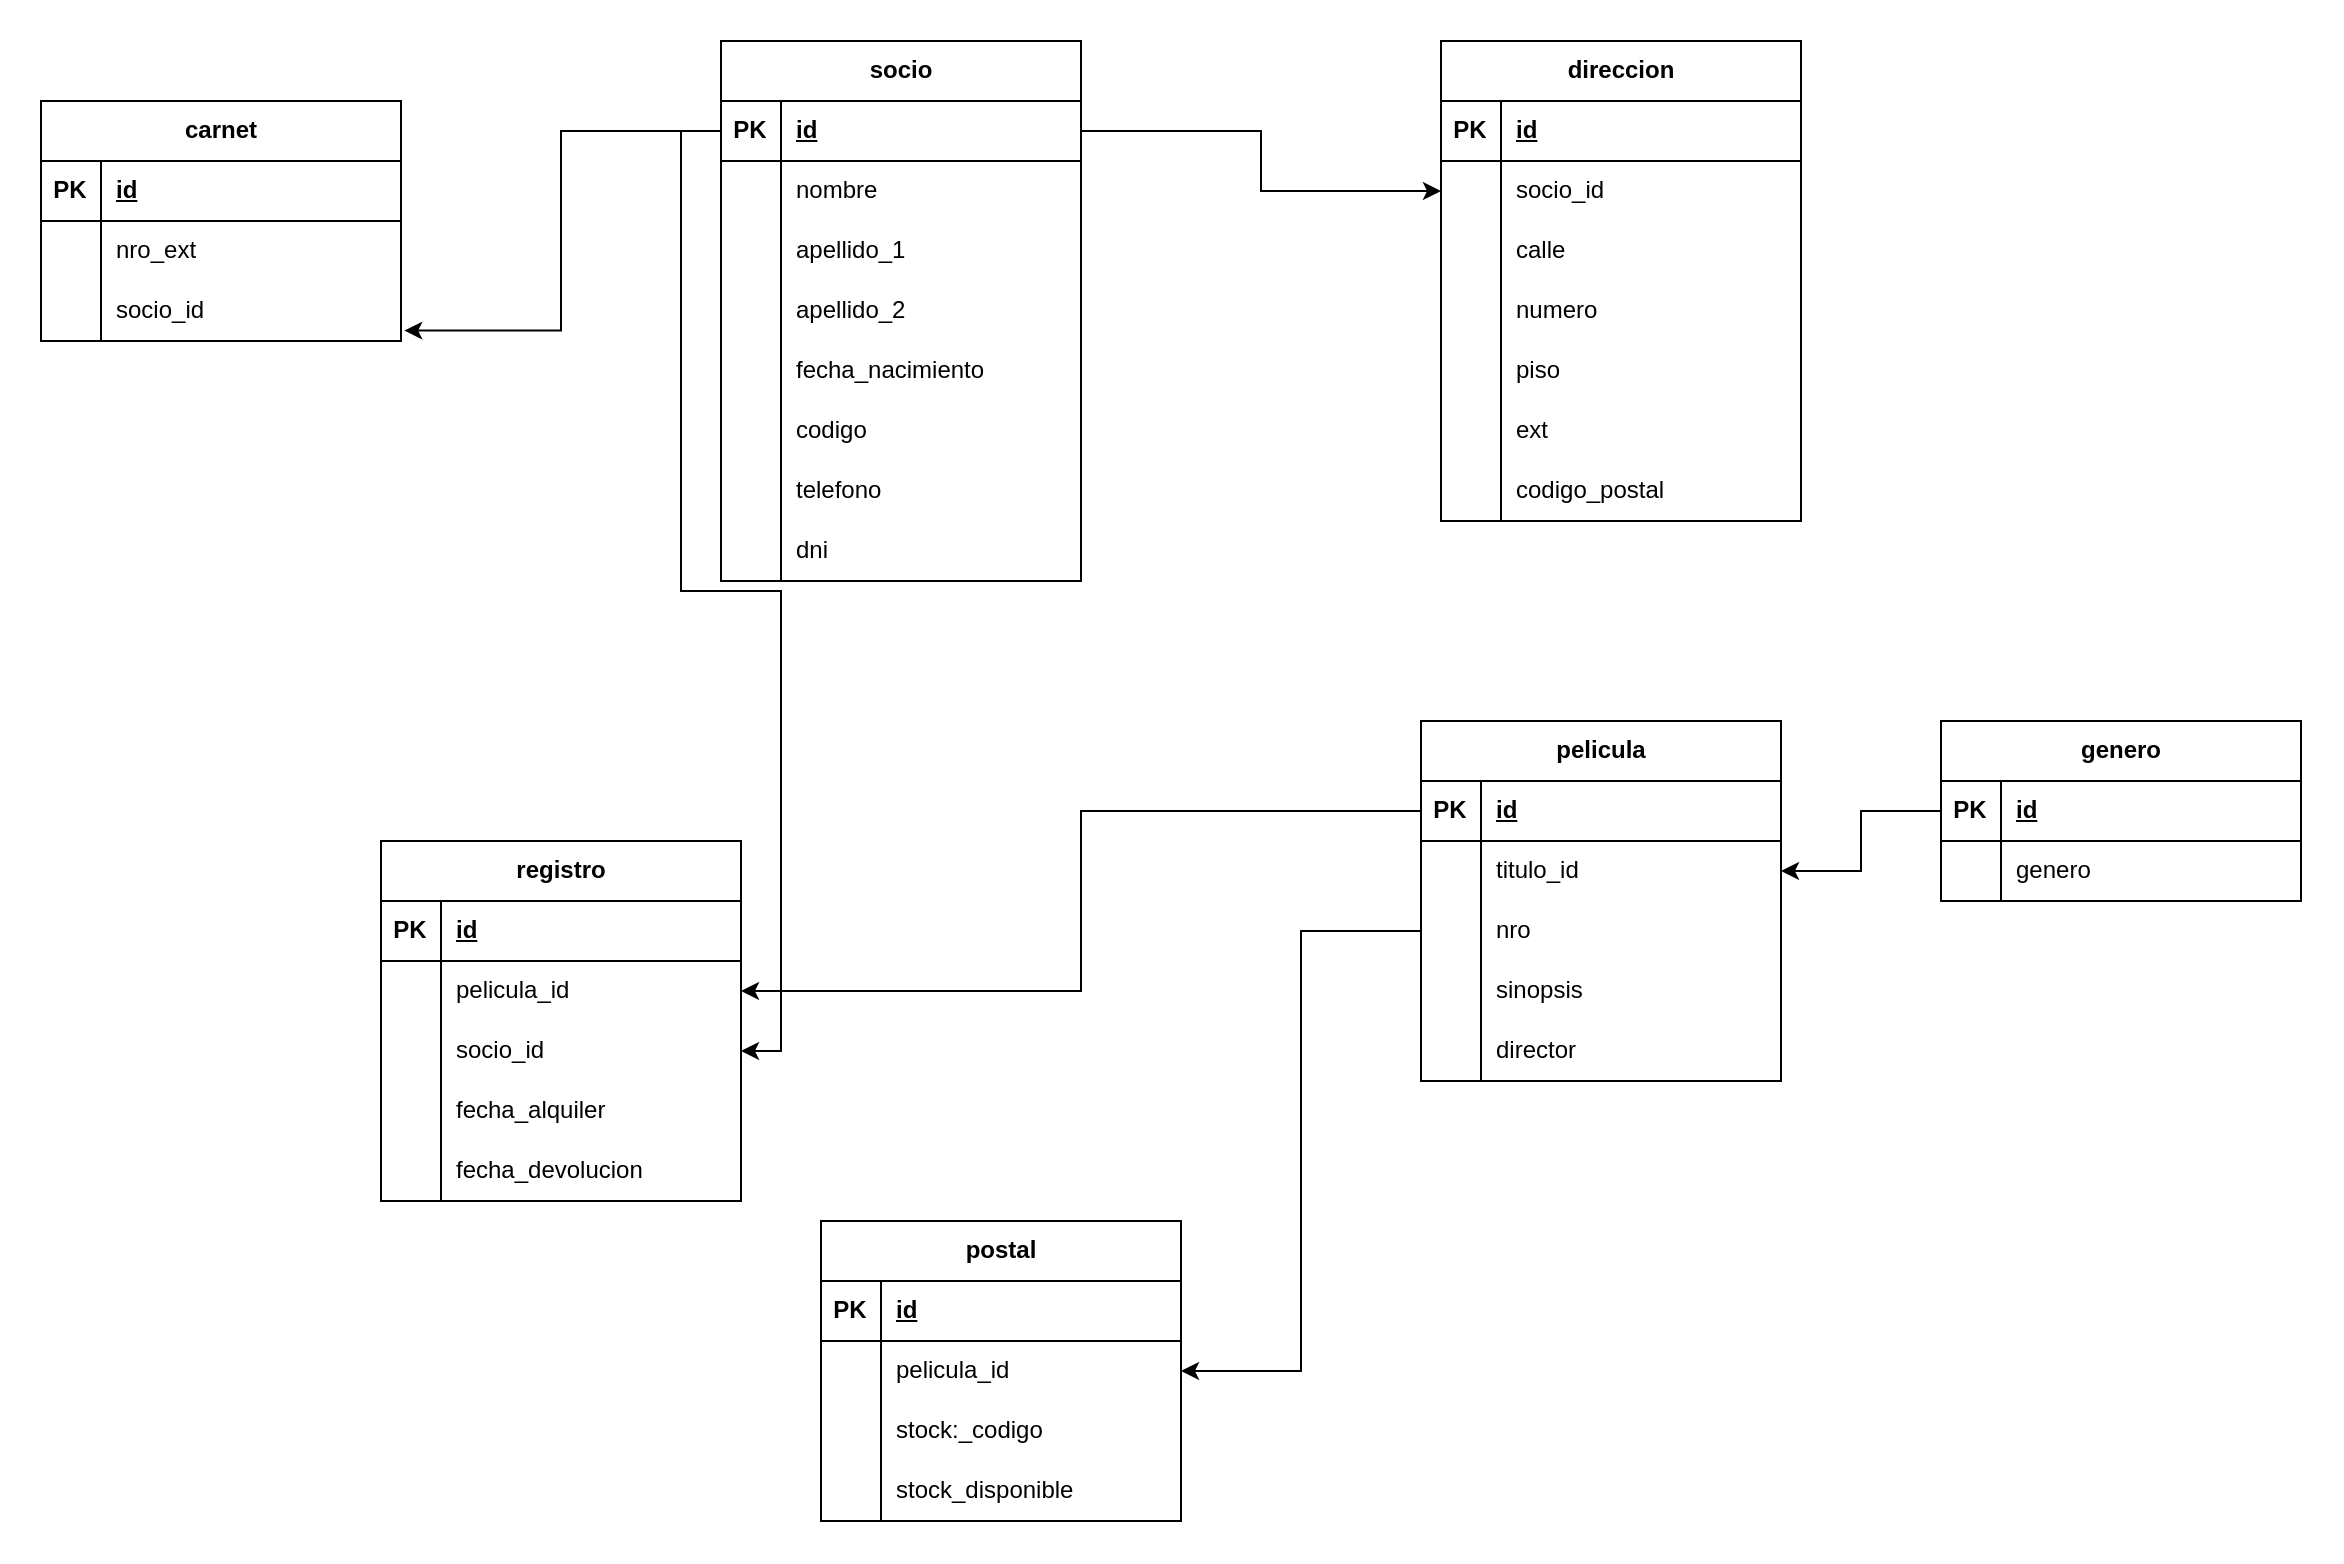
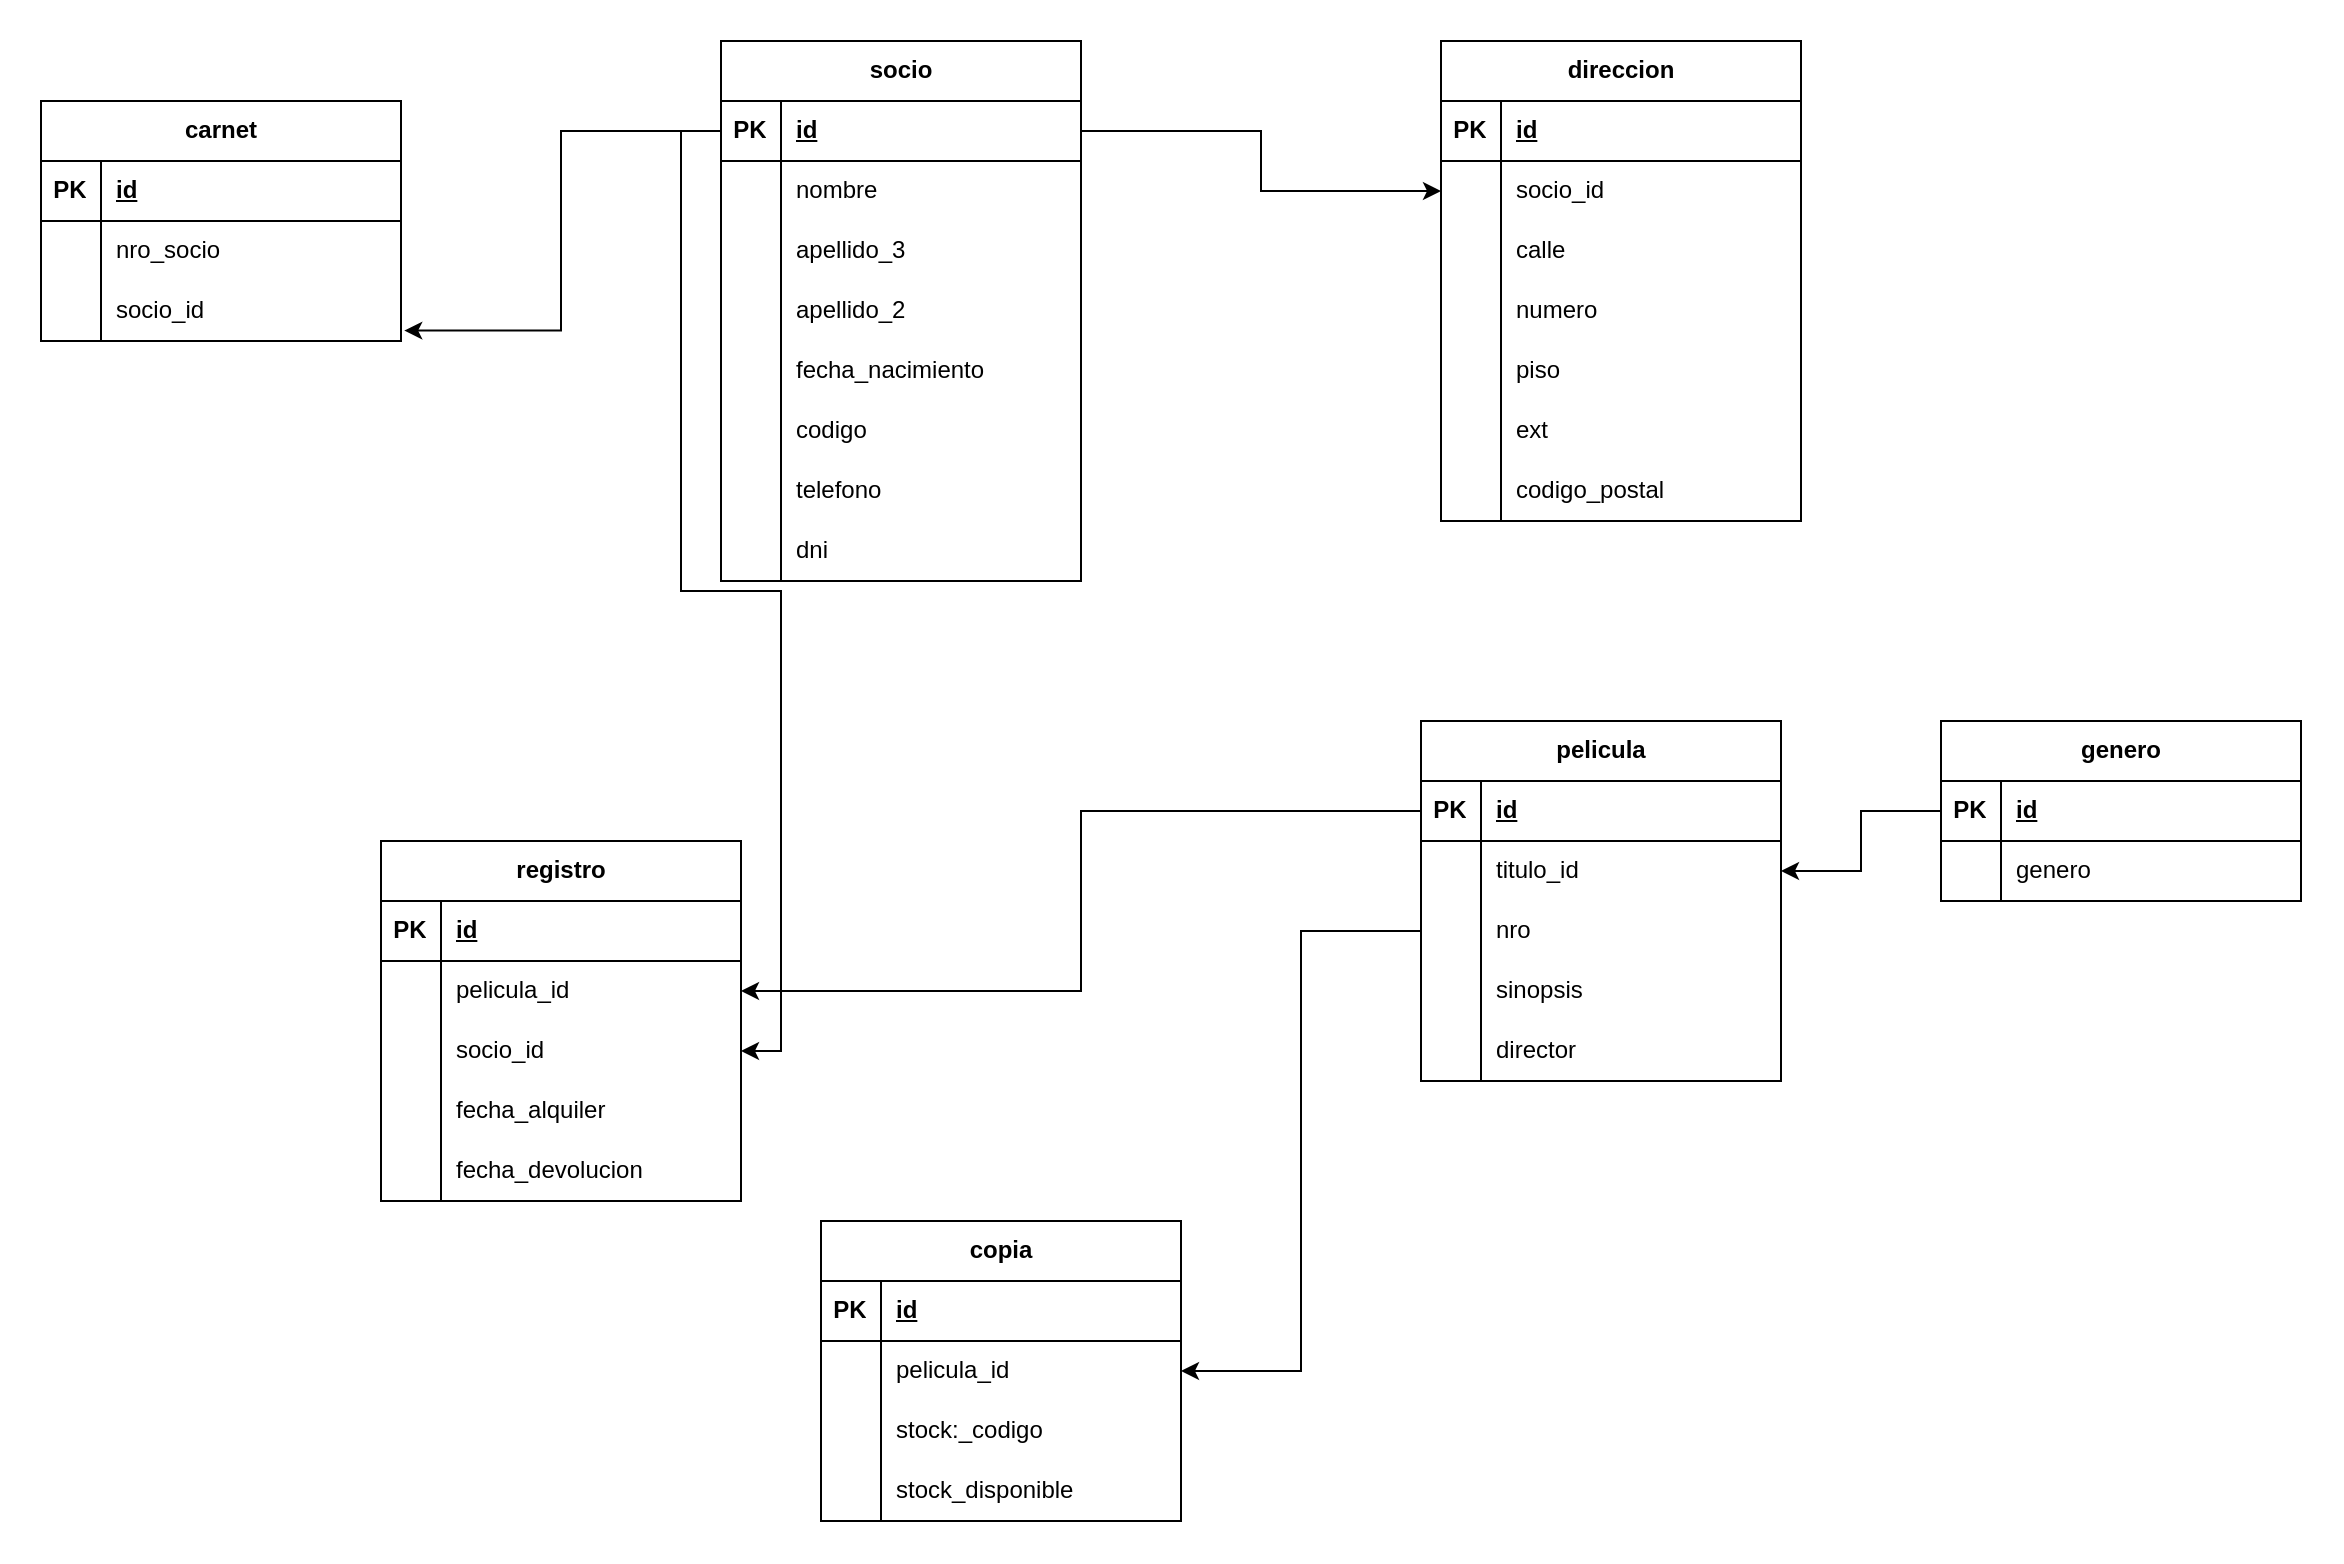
- <mxCell id="112" value="nro_ext" style="shape=partialRectangle;connectable=0;fillColor=none;top=0;left=0;bottom=0;right=0;align=left;spacingLeft=6;overflow=hidden;whiteSpace=wrap;html=1;" vertex="1" parent="110"><mxGeometry x="30" width="150" height="30" as="geometry"><mxRectangle width="150" height="30" as="alternateBounds" /></mxGeometry></mxCell>
+ <mxCell id="112" value="nro_socio" style="shape=partialRectangle;connectable=0;fillColor=none;top=0;left=0;bottom=0;right=0;align=left;spacingLeft=6;overflow=hidden;whiteSpace=wrap;html=1;" vertex="1" parent="110"><mxGeometry x="30" width="150" height="30" as="geometry"><mxRectangle width="150" height="30" as="alternateBounds" /></mxGeometry></mxCell>
- <mxCell id="11" value="apellido_1" style="shape=partialRectangle;connectable=0;fillColor=none;top=0;left=0;bottom=0;right=0;align=left;spacingLeft=6;overflow=hidden;whiteSpace=wrap;html=1;" parent="9" vertex="1"><mxGeometry x="30" width="150" height="30" as="geometry"><mxRectangle width="150" height="30" as="alternateBounds" /></mxGeometry></mxCell>
+ <mxCell id="11" value="apellido_3" style="shape=partialRectangle;connectable=0;fillColor=none;top=0;left=0;bottom=0;right=0;align=left;spacingLeft=6;overflow=hidden;whiteSpace=wrap;html=1;" parent="9" vertex="1"><mxGeometry x="30" width="150" height="30" as="geometry"><mxRectangle width="150" height="30" as="alternateBounds" /></mxGeometry></mxCell>
- <mxCell id="66" value="postal" style="shape=table;startSize=30;container=1;collapsible=1;childLayout=tableLayout;fixedRows=1;rowLines=0;fontStyle=1;align=center;resizeLast=1;html=1;" parent="1" vertex="1"><mxGeometry x="410" y="610" width="180" height="150" as="geometry" /></mxCell>
+ <mxCell id="66" value="copia" style="shape=table;startSize=30;container=1;collapsible=1;childLayout=tableLayout;fixedRows=1;rowLines=0;fontStyle=1;align=center;resizeLast=1;html=1;" parent="1" vertex="1"><mxGeometry x="410" y="610" width="180" height="150" as="geometry" /></mxCell>
